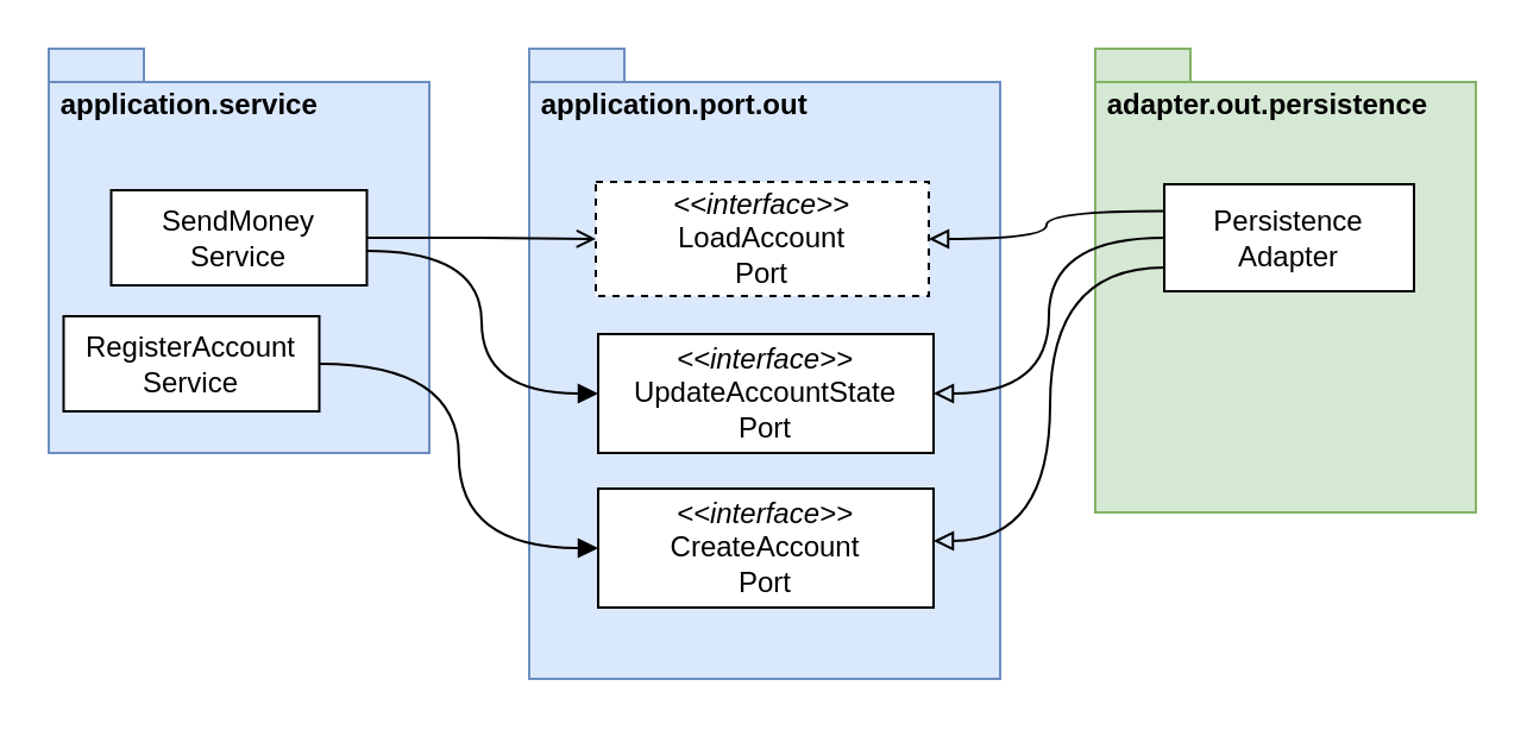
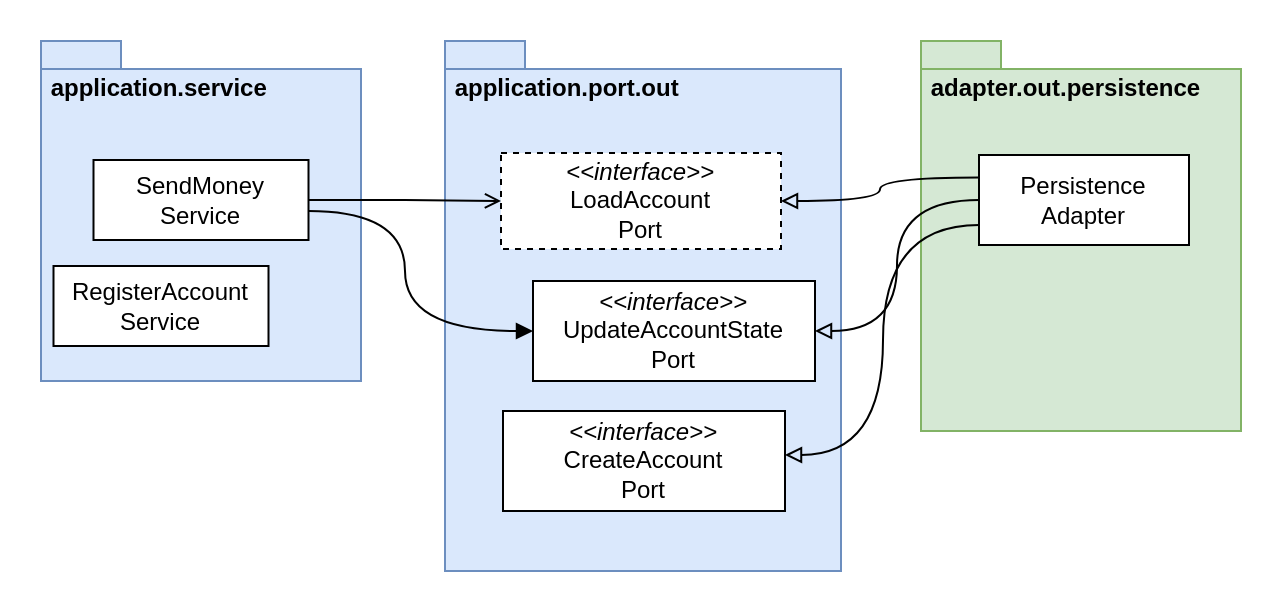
- <mxCell id="10" value="&lt;div&gt;&lt;i&gt;&amp;lt;&amp;lt;interface&amp;gt;&amp;gt;&lt;/i&gt;&lt;/div&gt;UpdateAccountState&lt;div&gt;Port&lt;/div&gt;" style="rounded=0;whiteSpace=wrap;html=1;" parent="1" vertex="1"><mxGeometry x="251" y="140" width="141" height="50" as="geometry" /></mxCell>
+ <mxCell id="10" value="&lt;div&gt;&lt;i&gt;&amp;lt;&amp;lt;interface&amp;gt;&amp;gt;&lt;/i&gt;&lt;/div&gt;UpdateAccountState&lt;div&gt;Port&lt;/div&gt;" style="rounded=0;whiteSpace=wrap;html=1;" parent="1" vertex="1"><mxGeometry x="266" y="140" width="141" height="50" as="geometry" /></mxCell>
- <mxCell id="8" style="edgeStyle=orthogonalEdgeStyle;rounded=0;orthogonalLoop=1;jettySize=auto;html=1;entryX=0;entryY=0.5;entryDx=0;entryDy=0;endArrow=block;endFill=1;curved=1;" parent="1" source="9" target="16" edge="1"><mxGeometry relative="1" as="geometry" /></mxCell>
